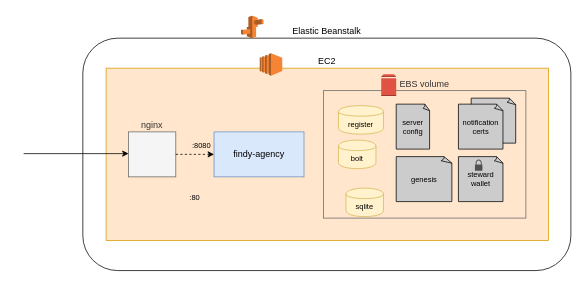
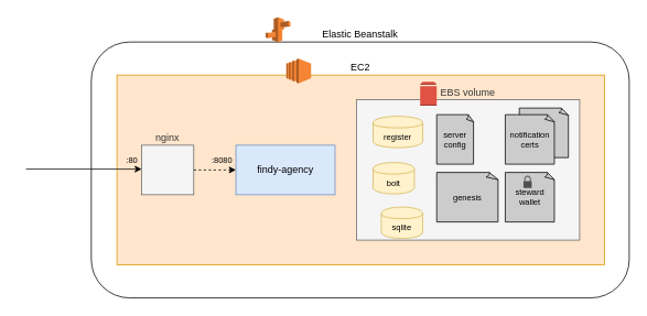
- <mxCell id="14" value="bolt" style="shape=cylinder;whiteSpace=wrap;html=1;boundedLbl=1;backgroundOutline=1;fontSize=10;fillColor=#fff2cc;strokeColor=#d6b656;" parent="8" vertex="1"><mxGeometry x="20" y="88" width="50" height="38" as="geometry" /></mxCell>
+ <mxCell id="14" value="bolt" style="shape=cylinder;whiteSpace=wrap;html=1;boundedLbl=1;backgroundOutline=1;fontSize=10;fillColor=#fff2cc;strokeColor=#d6b656;" parent="8" vertex="1"><mxGeometry x="20" y="98" width="50" height="38" as="geometry" /></mxCell>
- <mxCell id="9" value="EBS volume" style="rounded=0;whiteSpace=wrap;html=1;labelPosition=center;verticalLabelPosition=top;align=center;verticalAlign=bottom;fillColor=#ffe6cc;strokeColor=#666666;fontColor=#333333;" parent="8" vertex="1"><mxGeometry y="22" width="270" height="170" as="geometry" /></mxCell>
+ <mxCell id="9" value="EBS volume" style="rounded=0;whiteSpace=wrap;html=1;labelPosition=center;verticalLabelPosition=top;align=center;verticalAlign=bottom;fillColor=#f5f5f5;strokeColor=#666666;fontColor=#333333;" parent="8" vertex="1"><mxGeometry y="22" width="270" height="170" as="geometry" /></mxCell>
- <mxCell id="28" value=":80" style="text;html=1;align=center;verticalAlign=middle;resizable=0;points=[];autosize=1;fontSize=10;" parent="5" vertex="1"><mxGeometry x="196" y="185" width="24" height="16" as="geometry" /></mxCell>
+ <mxCell id="28" value=":80" style="text;html=1;align=center;verticalAlign=middle;resizable=0;points=[];autosize=1;fontSize=10;" parent="5" vertex="1"><mxGeometry x="96" y="115" width="24" height="16" as="geometry" /></mxCell>
